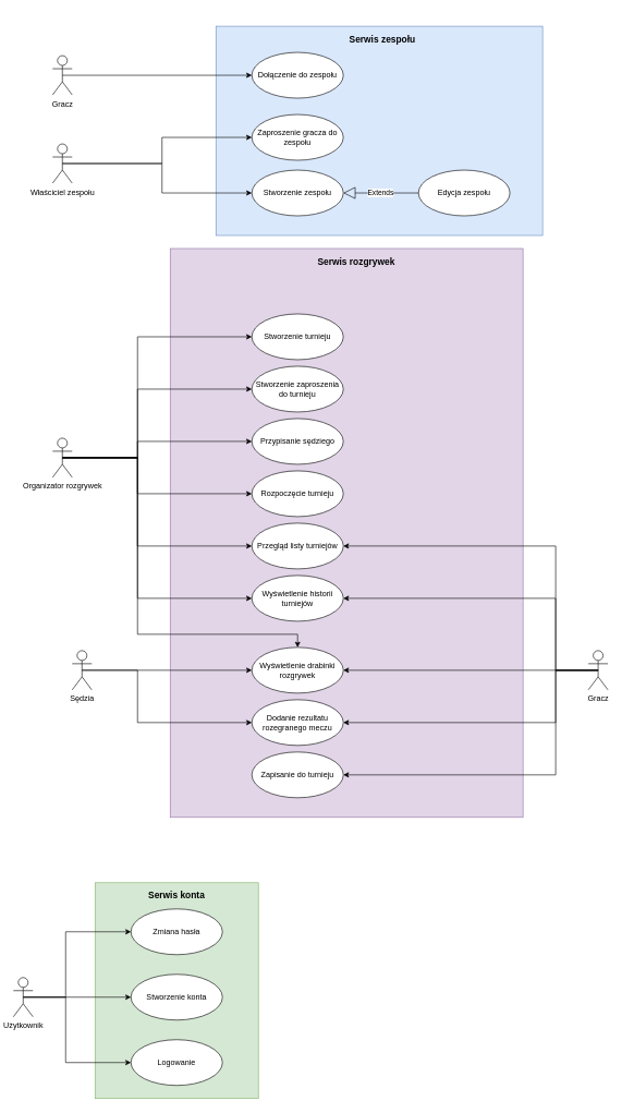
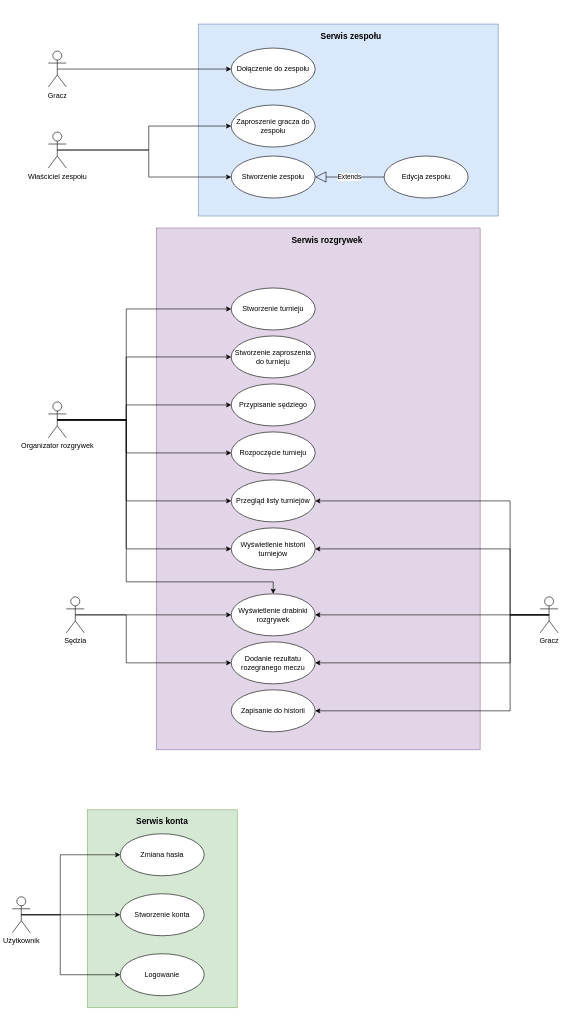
- <mxCell id="31" value="Zapisanie do turnieju" style="ellipse;whiteSpace=wrap;html=1;" vertex="1" parent="1"><mxGeometry x="385" y="1130" width="140" height="70" as="geometry" /></mxCell>
+ <mxCell id="31" value="Zapisanie do historii" style="ellipse;whiteSpace=wrap;html=1;" vertex="1" parent="1"><mxGeometry x="385" y="1130" width="140" height="70" as="geometry" /></mxCell>
